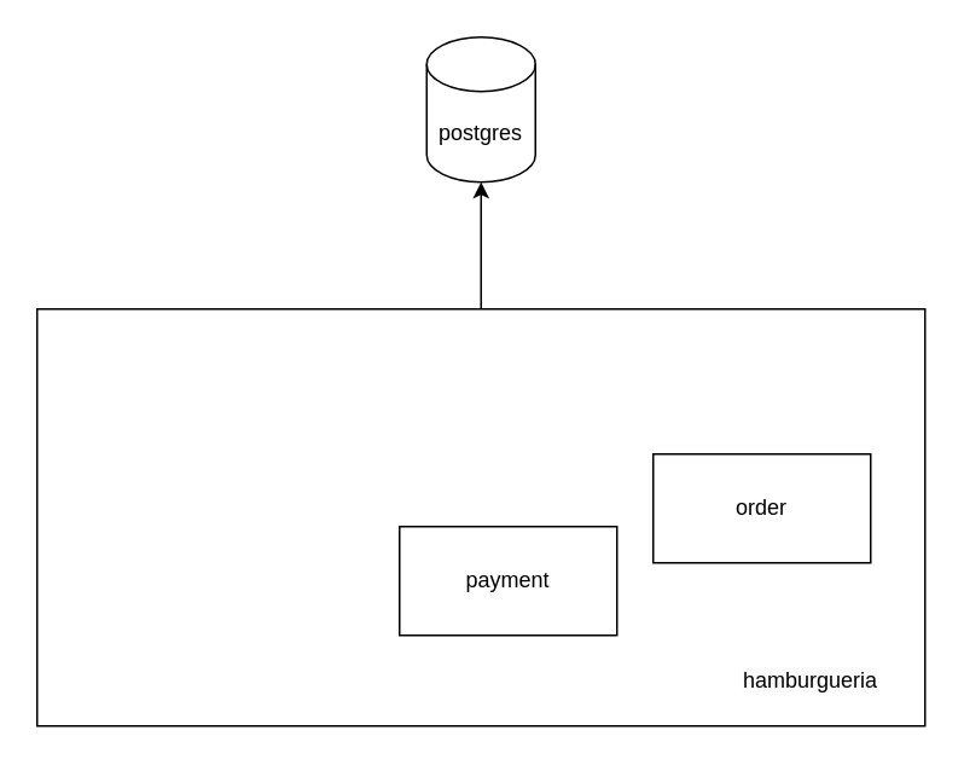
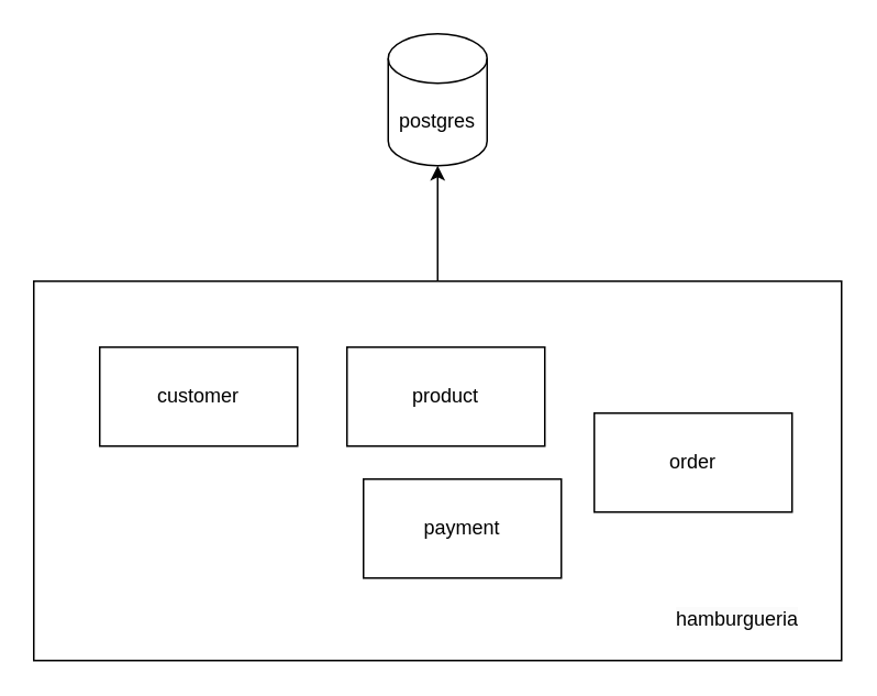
+ <mxCell id="4" value="customer" style="rounded=0;whiteSpace=wrap;html=1;" vertex="1" parent="1"><mxGeometry x="60" y="210" width="120" height="60" as="geometry" /></mxCell>
+ <mxCell id="5" value="product" style="rounded=0;whiteSpace=wrap;html=1;" vertex="1" parent="1"><mxGeometry x="210" y="210" width="120" height="60" as="geometry" /></mxCell>
